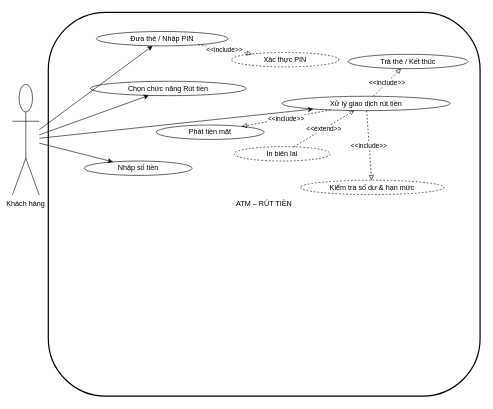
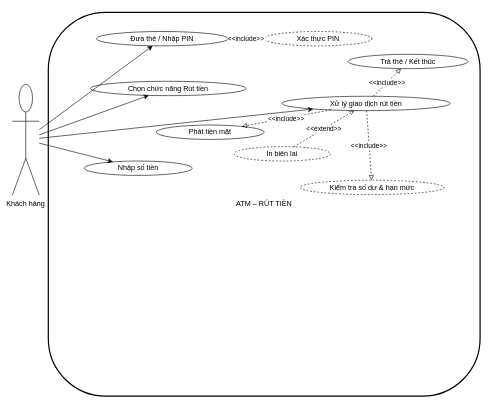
- <mxCell id="4" value="Xác thực PIN" style="ellipse;whiteSpace=wrap;html=1;dashed=1;" parent="2" vertex="1"><mxGeometry x="305" y="67" width="180" height="24" as="geometry" /></mxCell>
+ <mxCell id="4" value="Xác thực PIN" style="ellipse;whiteSpace=wrap;html=1;dashed=1;" parent="2" vertex="1"><mxGeometry x="360" y="32" width="180" height="24" as="geometry" /></mxCell>
